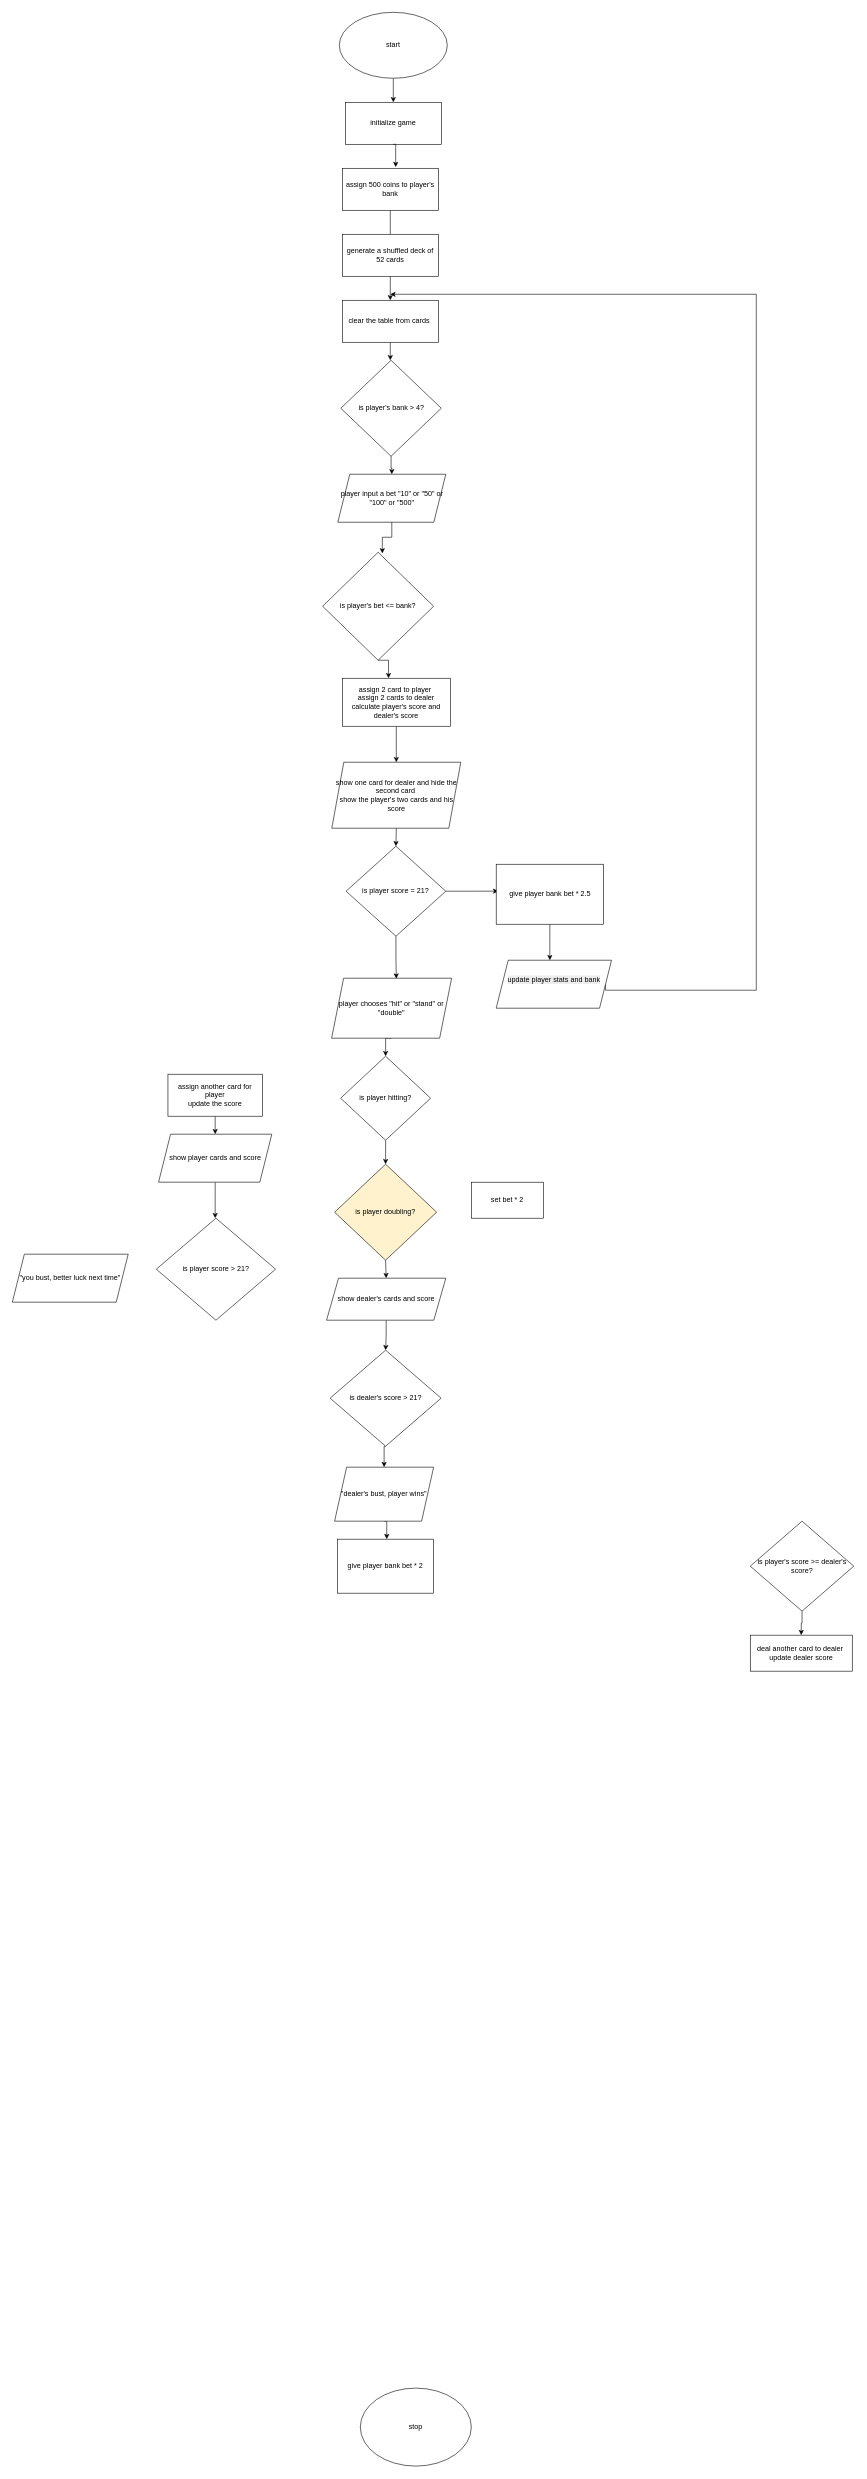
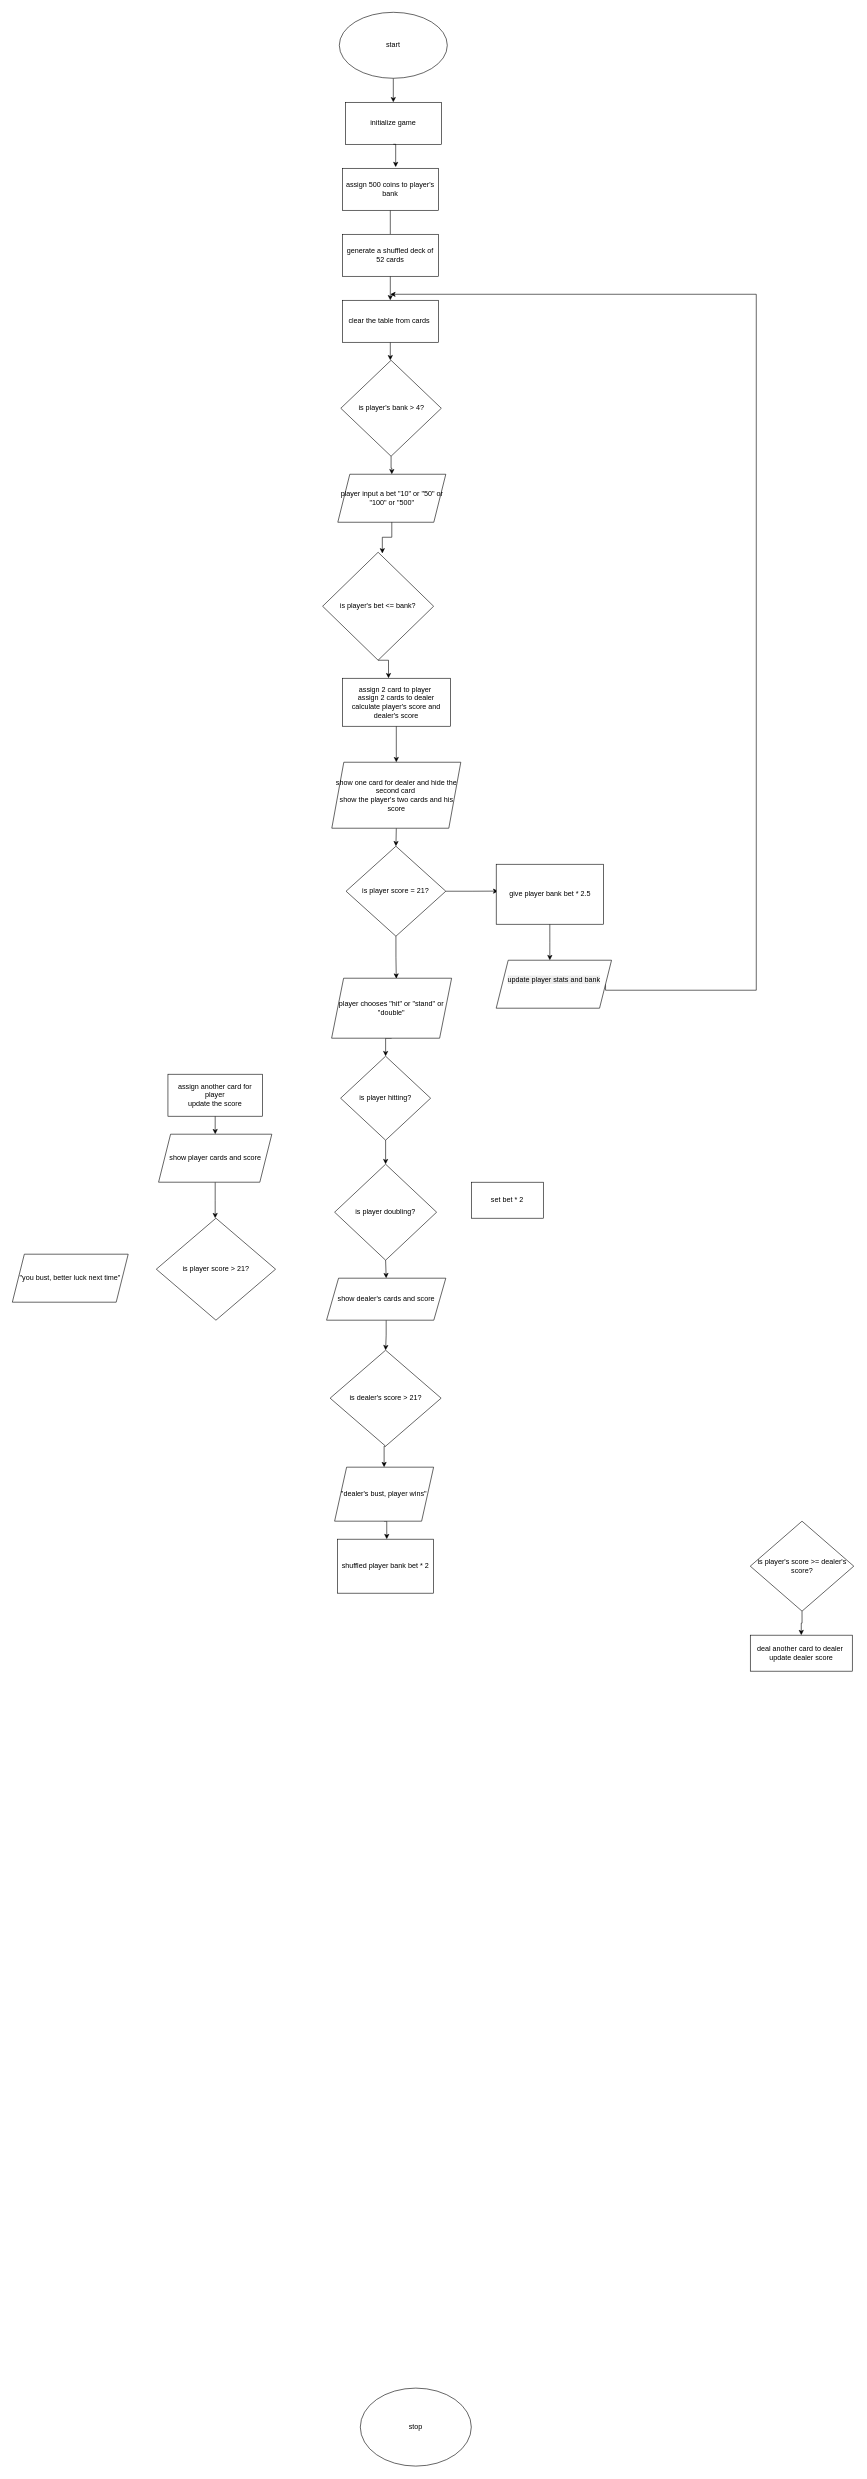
- <mxCell id="30" value="is player doubling?" style="rhombus;whiteSpace=wrap;html=1;fillColor=#fff2cc;" vertex="1" parent="1"><mxGeometry x="557.19" y="1940" width="170" height="160" as="geometry" /></mxCell>
+ <mxCell id="30" value="is player doubling?" style="rhombus;whiteSpace=wrap;html=1;" vertex="1" parent="1"><mxGeometry x="557.19" y="1940" width="170" height="160" as="geometry" /></mxCell>
- <mxCell id="38" value="give player bank bet * 2" style="rounded=0;whiteSpace=wrap;html=1;" vertex="1" parent="1"><mxGeometry x="562.19" y="2565" width="160" height="90" as="geometry" /></mxCell>
+ <mxCell id="38" value="shuffled player bank bet * 2" style="rounded=0;whiteSpace=wrap;html=1;" vertex="1" parent="1"><mxGeometry x="562.19" y="2565" width="160" height="90" as="geometry" /></mxCell>
